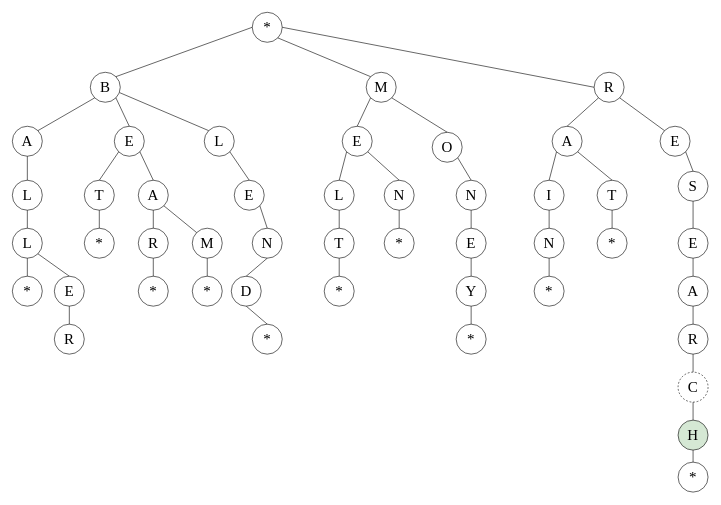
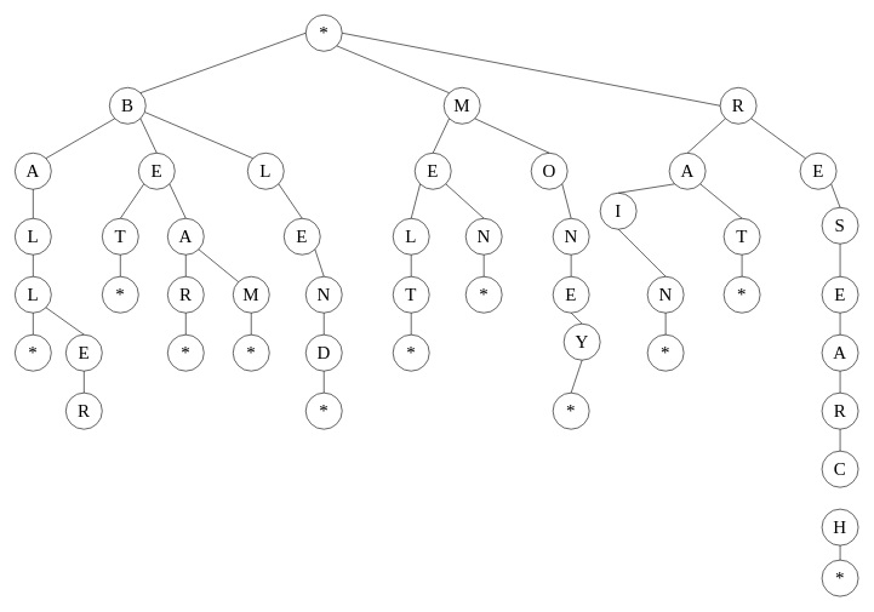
- <mxCell id="31" value="&lt;font face=&quot;Comic Sans MS&quot;&gt;&lt;span style=&quot;font-size: 25px;&quot;&gt;O&lt;/span&gt;&lt;/font&gt;" style="ellipse;whiteSpace=wrap;html=1;aspect=fixed;" vertex="1" parent="1"><mxGeometry x="720" y="220" width="50" height="50" as="geometry" /></mxCell>
+ <mxCell id="31" value="&lt;font face=&quot;Comic Sans MS&quot;&gt;&lt;span style=&quot;font-size: 25px;&quot;&gt;O&lt;/span&gt;&lt;/font&gt;" style="ellipse;whiteSpace=wrap;html=1;aspect=fixed;" vertex="1" parent="1"><mxGeometry x="730" y="210" width="50" height="50" as="geometry" /></mxCell>
- <mxCell id="37" value="&lt;font face=&quot;Comic Sans MS&quot;&gt;&lt;span style=&quot;font-size: 25px;&quot;&gt;I&lt;/span&gt;&lt;/font&gt;" style="ellipse;whiteSpace=wrap;html=1;aspect=fixed;" vertex="1" parent="1"><mxGeometry x="890" y="300" width="50" height="50" as="geometry" /></mxCell>
+ <mxCell id="37" value="&lt;font face=&quot;Comic Sans MS&quot;&gt;&lt;span style=&quot;font-size: 25px;&quot;&gt;I&lt;/span&gt;&lt;/font&gt;" style="ellipse;whiteSpace=wrap;html=1;aspect=fixed;" vertex="1" parent="1"><mxGeometry x="825" y="265" width="50" height="50" as="geometry" /></mxCell>
- <mxCell id="23" value="&lt;font face=&quot;Comic Sans MS&quot;&gt;&lt;span style=&quot;font-size: 25px;&quot;&gt;D&lt;/span&gt;&lt;/font&gt;" style="ellipse;whiteSpace=wrap;html=1;aspect=fixed;" parent="1" vertex="1"><mxGeometry x="385" y="460" width="50" height="50" as="geometry" /></mxCell>
+ <mxCell id="23" value="&lt;font face=&quot;Comic Sans MS&quot;&gt;&lt;span style=&quot;font-size: 25px;&quot;&gt;D&lt;/span&gt;&lt;/font&gt;" style="ellipse;whiteSpace=wrap;html=1;aspect=fixed;" parent="1" vertex="1"><mxGeometry x="420" y="460" width="50" height="50" as="geometry" /></mxCell>
- <mxCell id="34" value="&lt;font face=&quot;Comic Sans MS&quot;&gt;&lt;span style=&quot;font-size: 25px;&quot;&gt;Y&lt;/span&gt;&lt;/font&gt;" style="ellipse;whiteSpace=wrap;html=1;aspect=fixed;" vertex="1" parent="1"><mxGeometry x="760" y="460" width="50" height="50" as="geometry" /></mxCell>
+ <mxCell id="34" value="&lt;font face=&quot;Comic Sans MS&quot;&gt;&lt;span style=&quot;font-size: 25px;&quot;&gt;Y&lt;/span&gt;&lt;/font&gt;" style="ellipse;whiteSpace=wrap;html=1;aspect=fixed;" vertex="1" parent="1"><mxGeometry x="775" y="445" width="50" height="50" as="geometry" /></mxCell>
- <mxCell id="47" value="&lt;font face=&quot;Comic Sans MS&quot;&gt;&lt;span style=&quot;font-size: 25px;&quot;&gt;C&lt;/span&gt;&lt;/font&gt;" style="ellipse;whiteSpace=wrap;html=1;aspect=fixed;dashed=1;" vertex="1" parent="1"><mxGeometry x="1130" y="620" width="50" height="50" as="geometry" /></mxCell>
+ <mxCell id="47" value="&lt;font face=&quot;Comic Sans MS&quot;&gt;&lt;span style=&quot;font-size: 25px;&quot;&gt;C&lt;/span&gt;&lt;/font&gt;" style="ellipse;whiteSpace=wrap;html=1;aspect=fixed;" vertex="1" parent="1"><mxGeometry x="1130" y="620" width="50" height="50" as="geometry" /></mxCell>
- <mxCell id="94" value="" style="endArrow=none;html=1;rounded=0;entryX=0.5;entryY=1;entryDx=0;entryDy=0;exitX=0.5;exitY=0;exitDx=0;exitDy=0;" edge="1" parent="1" source="48" target="47"><mxGeometry width="50" height="50" relative="1" as="geometry"><mxPoint x="463" y="617" as="sourcePoint" /><mxPoint x="537" y="563" as="targetPoint" /></mxGeometry></mxCell>
- <mxCell id="48" value="&lt;font face=&quot;Comic Sans MS&quot;&gt;&lt;span style=&quot;font-size: 25px;&quot;&gt;H&lt;/span&gt;&lt;/font&gt;" style="ellipse;whiteSpace=wrap;html=1;aspect=fixed;fillColor=#d5e8d4;" vertex="1" parent="1"><mxGeometry x="1130" y="700" width="50" height="50" as="geometry" /></mxCell>
+ <mxCell id="48" value="&lt;font face=&quot;Comic Sans MS&quot;&gt;&lt;span style=&quot;font-size: 25px;&quot;&gt;H&lt;/span&gt;&lt;/font&gt;" style="ellipse;whiteSpace=wrap;html=1;aspect=fixed;" vertex="1" parent="1"><mxGeometry x="1130" y="700" width="50" height="50" as="geometry" /></mxCell>
